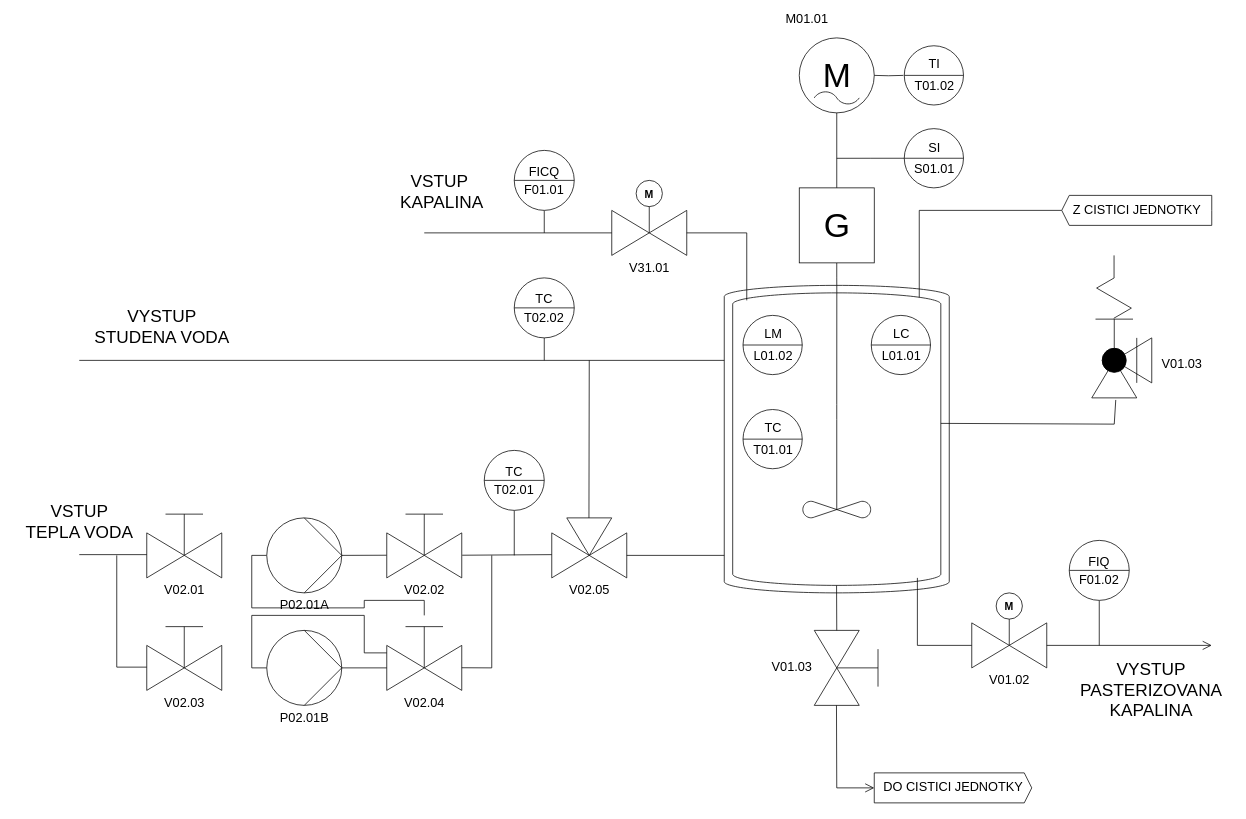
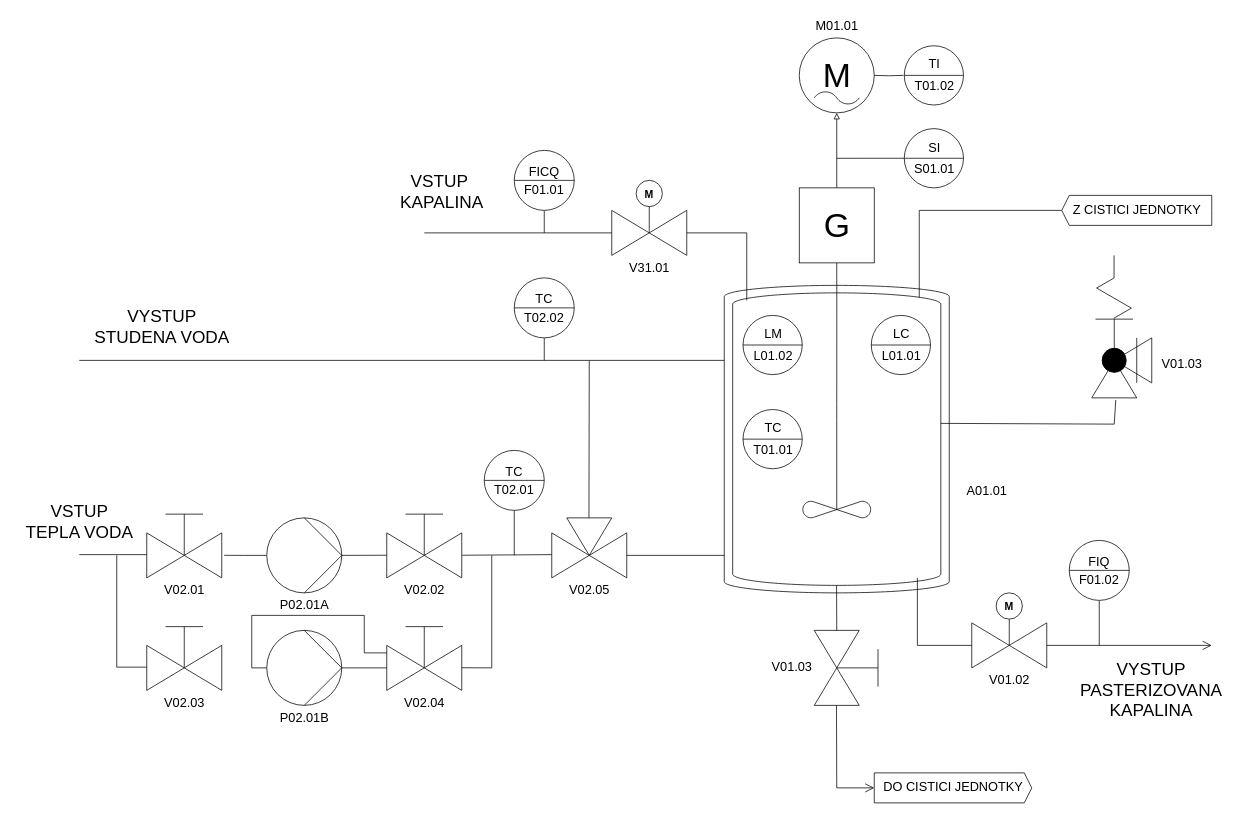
- <mxCell id="40" value="&lt;font style=&quot;font-size: 17px;&quot;&gt;M01.01&lt;/font&gt;" style="text;html=1;align=center;verticalAlign=middle;resizable=0;points=[];autosize=1;strokeColor=none;fillColor=none;" parent="1" vertex="1"><mxGeometry x="1035" y="10" width="80" height="30" as="geometry" /></mxCell>
+ <mxCell id="40" value="&lt;font style=&quot;font-size: 17px;&quot;&gt;M01.01&lt;/font&gt;" style="text;html=1;align=center;verticalAlign=middle;resizable=0;points=[];autosize=1;strokeColor=none;fillColor=none;" parent="1" vertex="1"><mxGeometry x="1075" y="20" width="80" height="30" as="geometry" /></mxCell>
- <mxCell id="9" style="edgeStyle=orthogonalEdgeStyle;rounded=0;orthogonalLoop=1;jettySize=auto;html=1;exitX=0.5;exitY=0;exitDx=0;exitDy=0;exitPerimeter=0;entryX=0.5;entryY=1;entryDx=0;entryDy=0;entryPerimeter=0;strokeColor=default;endArrow=none;endFill=0;" parent="1" source="11" target="8" edge="1"><mxGeometry relative="1" as="geometry" /></mxCell>
+ <mxCell id="9" style="edgeStyle=orthogonalEdgeStyle;rounded=0;orthogonalLoop=1;jettySize=auto;html=1;exitX=0.5;exitY=0;exitDx=0;exitDy=0;exitPerimeter=0;entryX=0.5;entryY=1;entryDx=0;entryDy=0;entryPerimeter=0;strokeColor=default;endArrow=block;endFill=0;" parent="1" source="11" target="8" edge="1"><mxGeometry relative="1" as="geometry" /></mxCell>
+ <mxCell id="50" value="A01.01" style="text;html=1;align=center;verticalAlign=middle;resizable=0;points=[];autosize=1;strokeColor=none;fillColor=none;fontSize=17;" parent="1" vertex="1"><mxGeometry x="1275" y="640" width="80" height="30" as="geometry" /></mxCell>
- <mxCell id="14" style="edgeStyle=orthogonalEdgeStyle;rounded=0;orthogonalLoop=1;jettySize=auto;html=1;exitX=0;exitY=0.5;exitDx=0;exitDy=0;exitPerimeter=0;strokeColor=default;endArrow=none;endFill=0;" parent="1" source="15" target="19" edge="1"><mxGeometry relative="1" as="geometry" /></mxCell>
+ <mxCell id="14" style="edgeStyle=orthogonalEdgeStyle;rounded=0;orthogonalLoop=1;jettySize=auto;html=1;exitX=0;exitY=0.5;exitDx=0;exitDy=0;exitPerimeter=0;entryX=1.032;entryY=0.699;entryDx=0;entryDy=0;entryPerimeter=0;strokeColor=default;endArrow=none;endFill=0;" parent="1" source="15" target="18" edge="1"><mxGeometry relative="1" as="geometry" /></mxCell>
